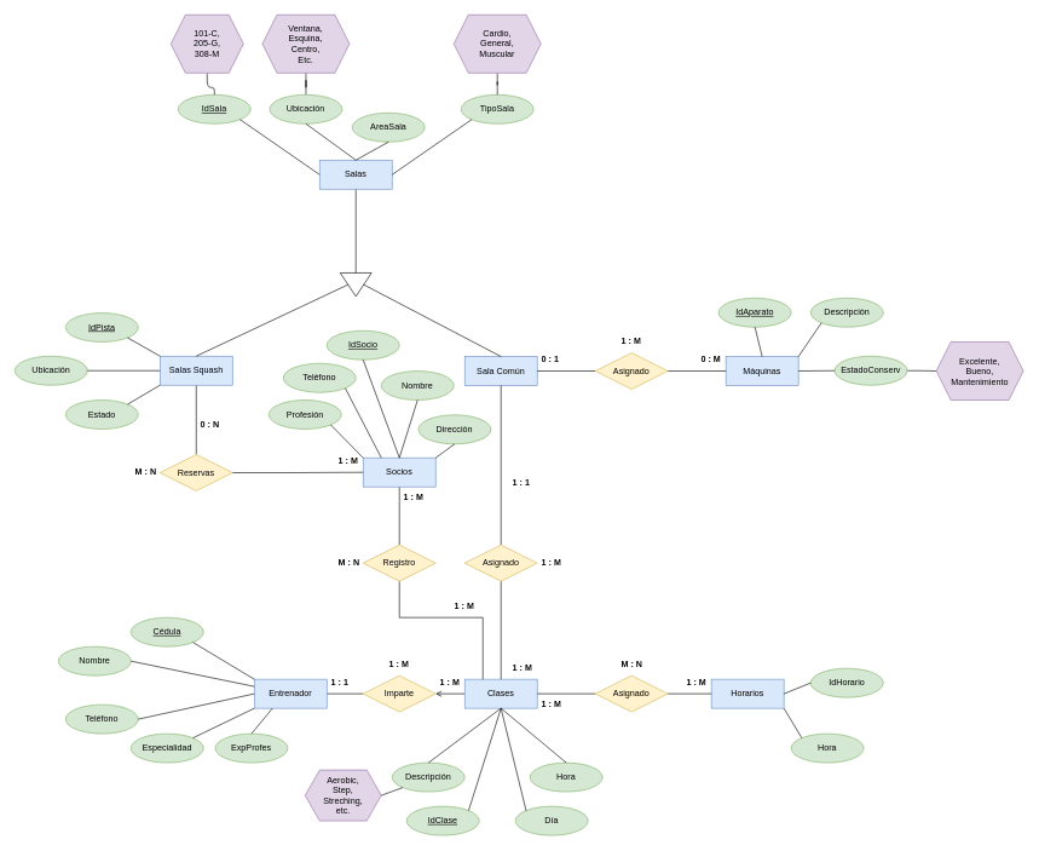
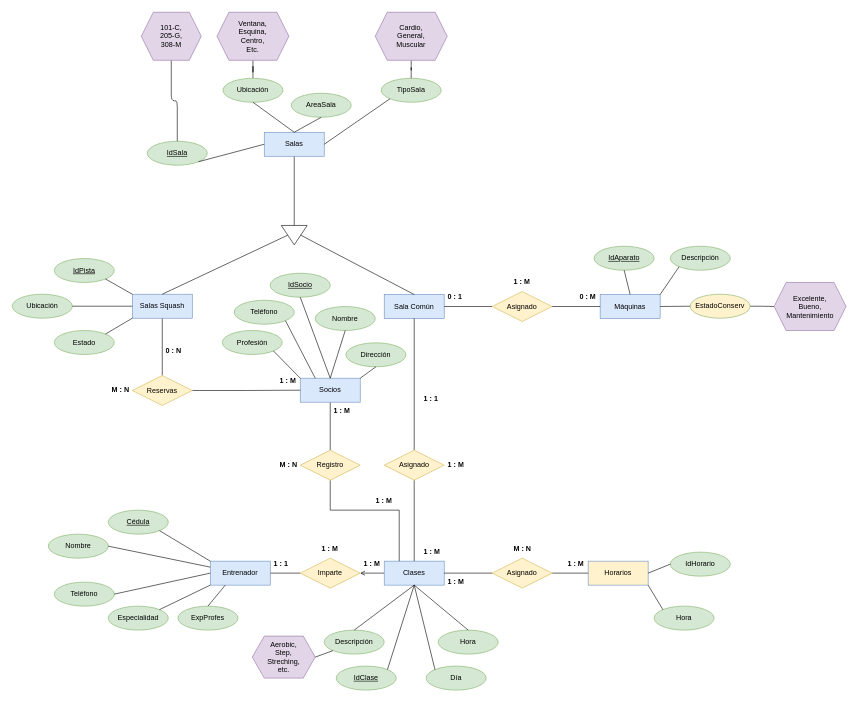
- <mxCell id="53" value="IdSala" style="ellipse;whiteSpace=wrap;html=1;align=center;fontStyle=4;rounded=0;fillColor=#d5e8d4;strokeColor=#82b366;" vertex="1" parent="1"><mxGeometry x="244.99" y="130" width="100" height="40" as="geometry" /></mxCell>
+ <mxCell id="53" value="IdSala" style="ellipse;whiteSpace=wrap;html=1;align=center;fontStyle=4;rounded=0;fillColor=#d5e8d4;strokeColor=#82b366;" vertex="1" parent="1"><mxGeometry x="244.99" y="235" width="100" height="40" as="geometry" /></mxCell>
- <mxCell id="67" value="EstadoConserv" style="ellipse;whiteSpace=wrap;html=1;align=center;rounded=0;fillColor=#d5e8d4;strokeColor=#82b366;" vertex="1" parent="1"><mxGeometry x="1150" y="490" width="100" height="40" as="geometry" /></mxCell>
+ <mxCell id="67" value="EstadoConserv" style="ellipse;whiteSpace=wrap;html=1;align=center;rounded=0;fillColor=#fff2cc;strokeColor=#82b366;" vertex="1" parent="1"><mxGeometry x="1150" y="490" width="100" height="40" as="geometry" /></mxCell>
- <mxCell id="38" value="Horarios" style="whiteSpace=wrap;html=1;align=center;fillColor=#dae8fc;strokeColor=#6c8ebf;rounded=0;" vertex="1" parent="1"><mxGeometry x="980" y="935" width="100" height="40" as="geometry" /></mxCell>
+ <mxCell id="38" value="Horarios" style="whiteSpace=wrap;html=1;align=center;fillColor=#fff2cc;strokeColor=#6c8ebf;rounded=0;" vertex="1" parent="1"><mxGeometry x="980" y="935" width="100" height="40" as="geometry" /></mxCell>
